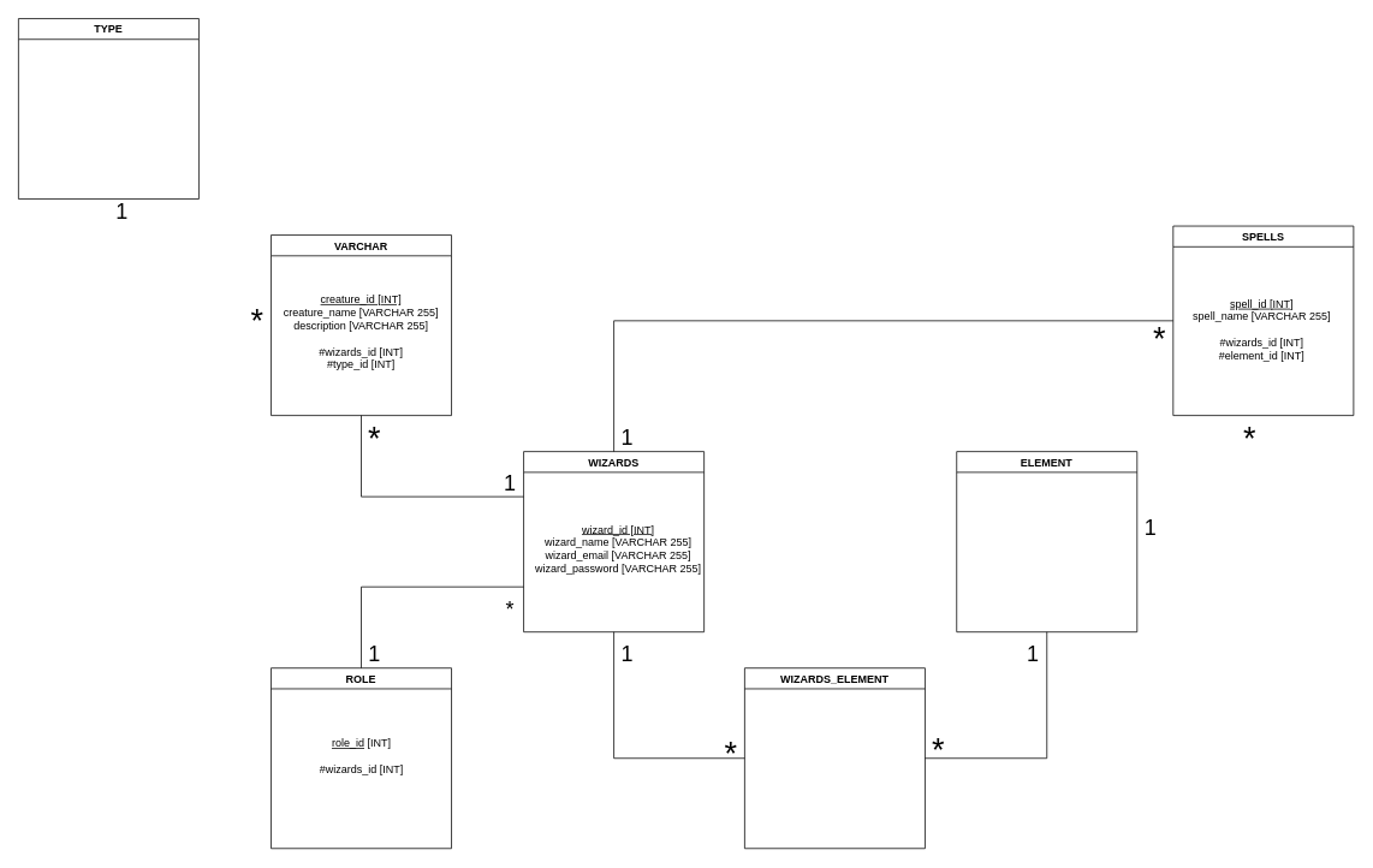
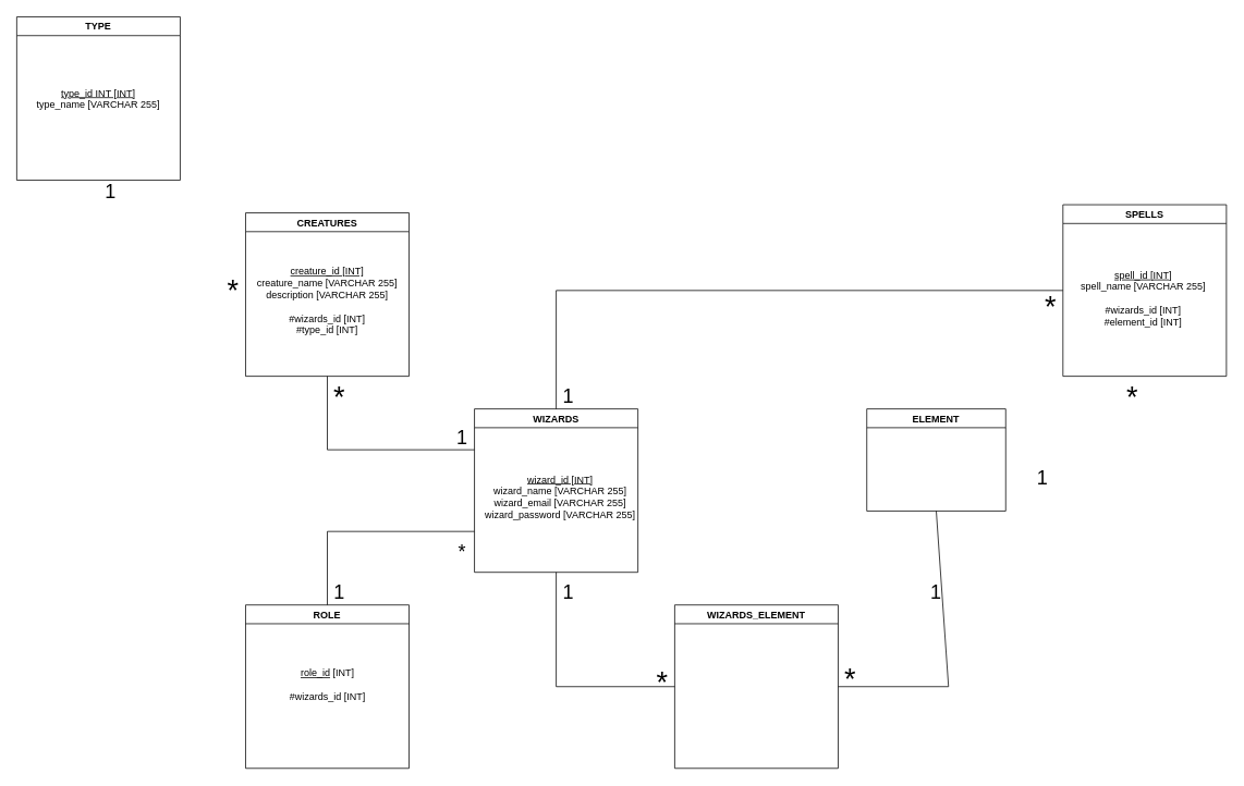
+ <mxCell id="15" value="&lt;u&gt;type_id INT [INT]&lt;/u&gt;&lt;div&gt;type_name [VARCHAR 255]&lt;/div&gt;&lt;div&gt;&lt;br&gt;&lt;/div&gt;&lt;div&gt;&lt;br&gt;&lt;/div&gt;" style="text;html=1;align=center;verticalAlign=middle;whiteSpace=wrap;rounded=0;" vertex="1" parent="14"><mxGeometry y="30" width="200" height="170" as="geometry" /></mxCell>
- <mxCell id="7" value="VARCHAR" style="swimlane;" vertex="1" parent="1"><mxGeometry x="300" width="200" height="200" as="geometry" y="260" /></mxCell>
+ <mxCell id="7" value="CREATURES" style="swimlane;" vertex="1" parent="1"><mxGeometry x="300" width="200" height="200" as="geometry" y="260" /></mxCell>
- <mxCell id="17" value="ELEMENT" style="swimlane;" vertex="1" parent="1"><mxGeometry x="1060" y="500" width="200" height="200" as="geometry" /></mxCell>
+ <mxCell id="17" value="ELEMENT" style="swimlane;" vertex="1" parent="1"><mxGeometry x="1060" y="500" width="170" height="125" as="geometry" /></mxCell>
